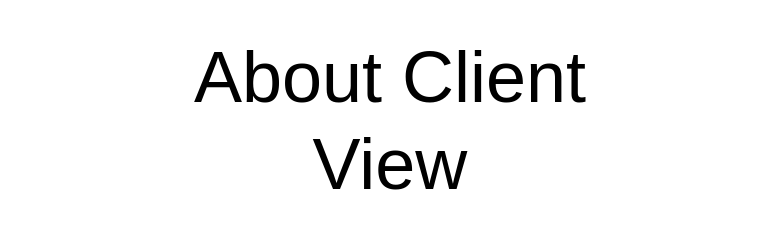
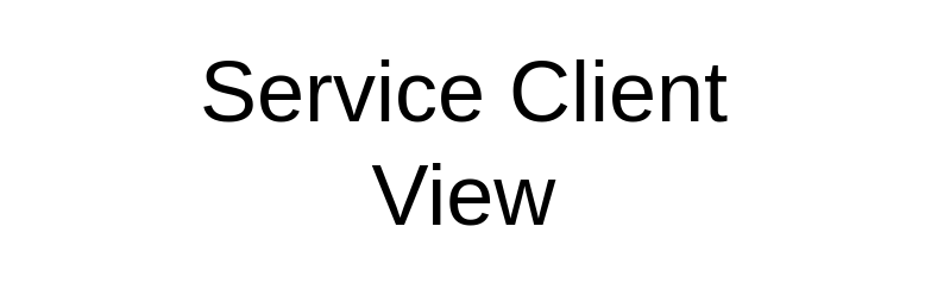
- <mxCell id="2" value="About Client &lt;br&gt;View" style="text;html=1;strokeColor=none;fillColor=none;align=center;verticalAlign=middle;whiteSpace=wrap;rounded=0;fontSize=48;opacity=30;" parent="1" vertex="1"><mxGeometry x="20" y="20" width="480" height="120" as="geometry" /></mxCell>
+ <mxCell id="2" value="Service Client &lt;br&gt;View" style="text;html=1;strokeColor=none;fillColor=none;align=center;verticalAlign=middle;whiteSpace=wrap;rounded=0;fontSize=48;opacity=30;" parent="1" vertex="1"><mxGeometry x="20" y="20" width="480" height="120" as="geometry" /></mxCell>
